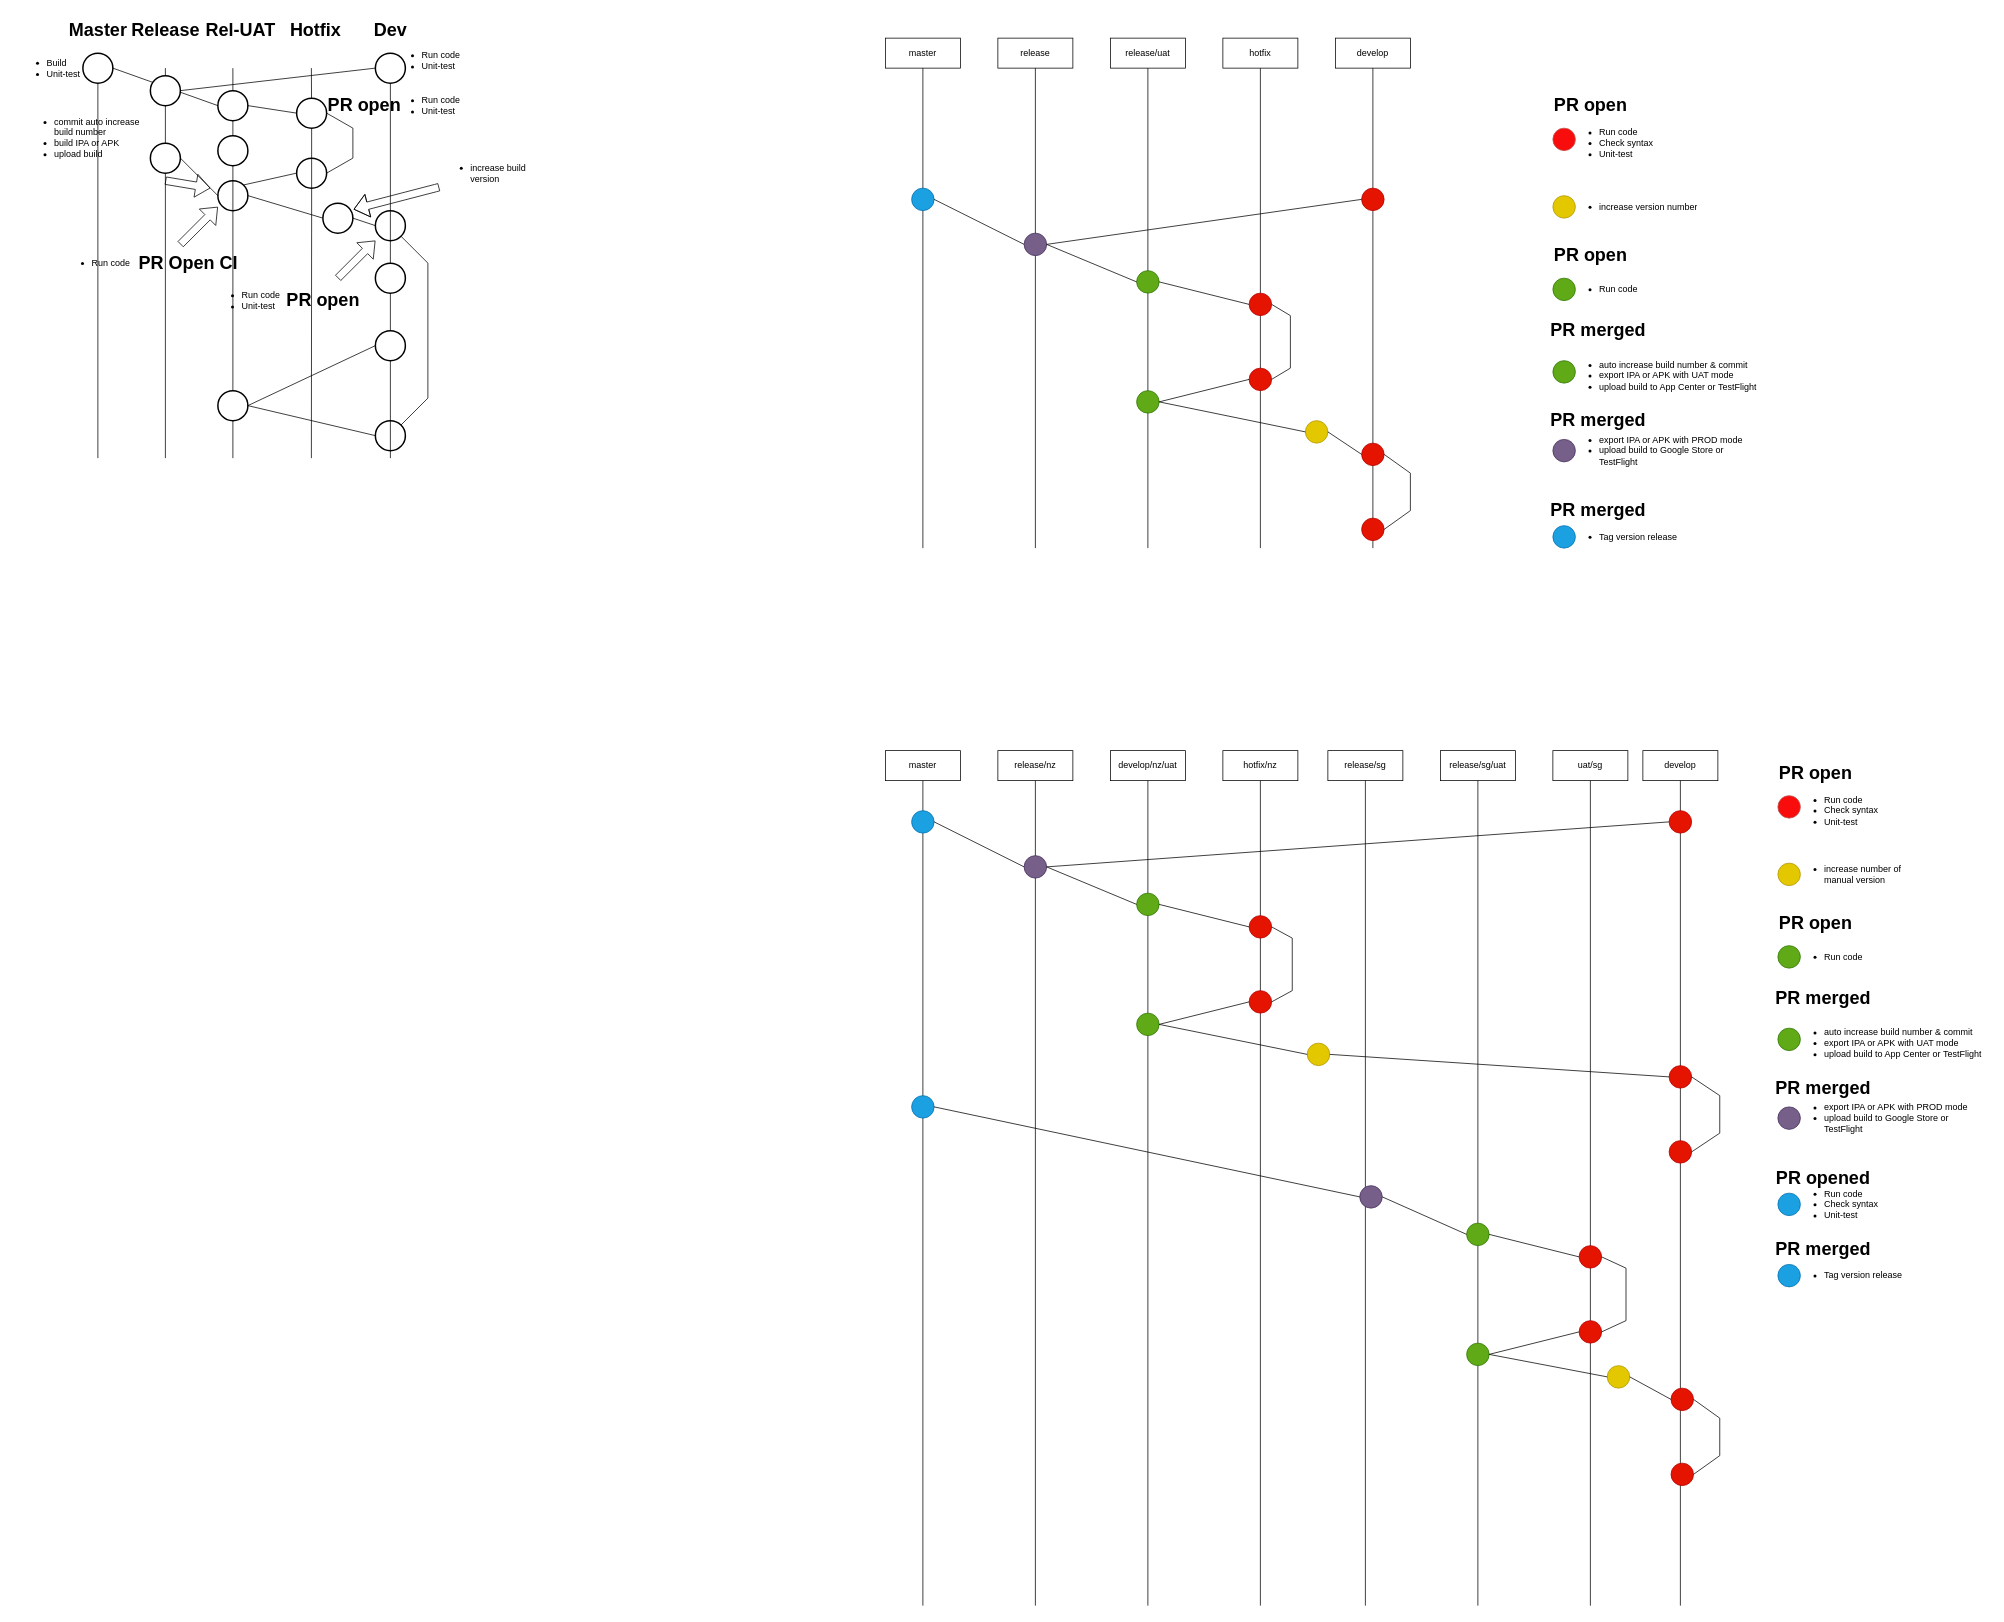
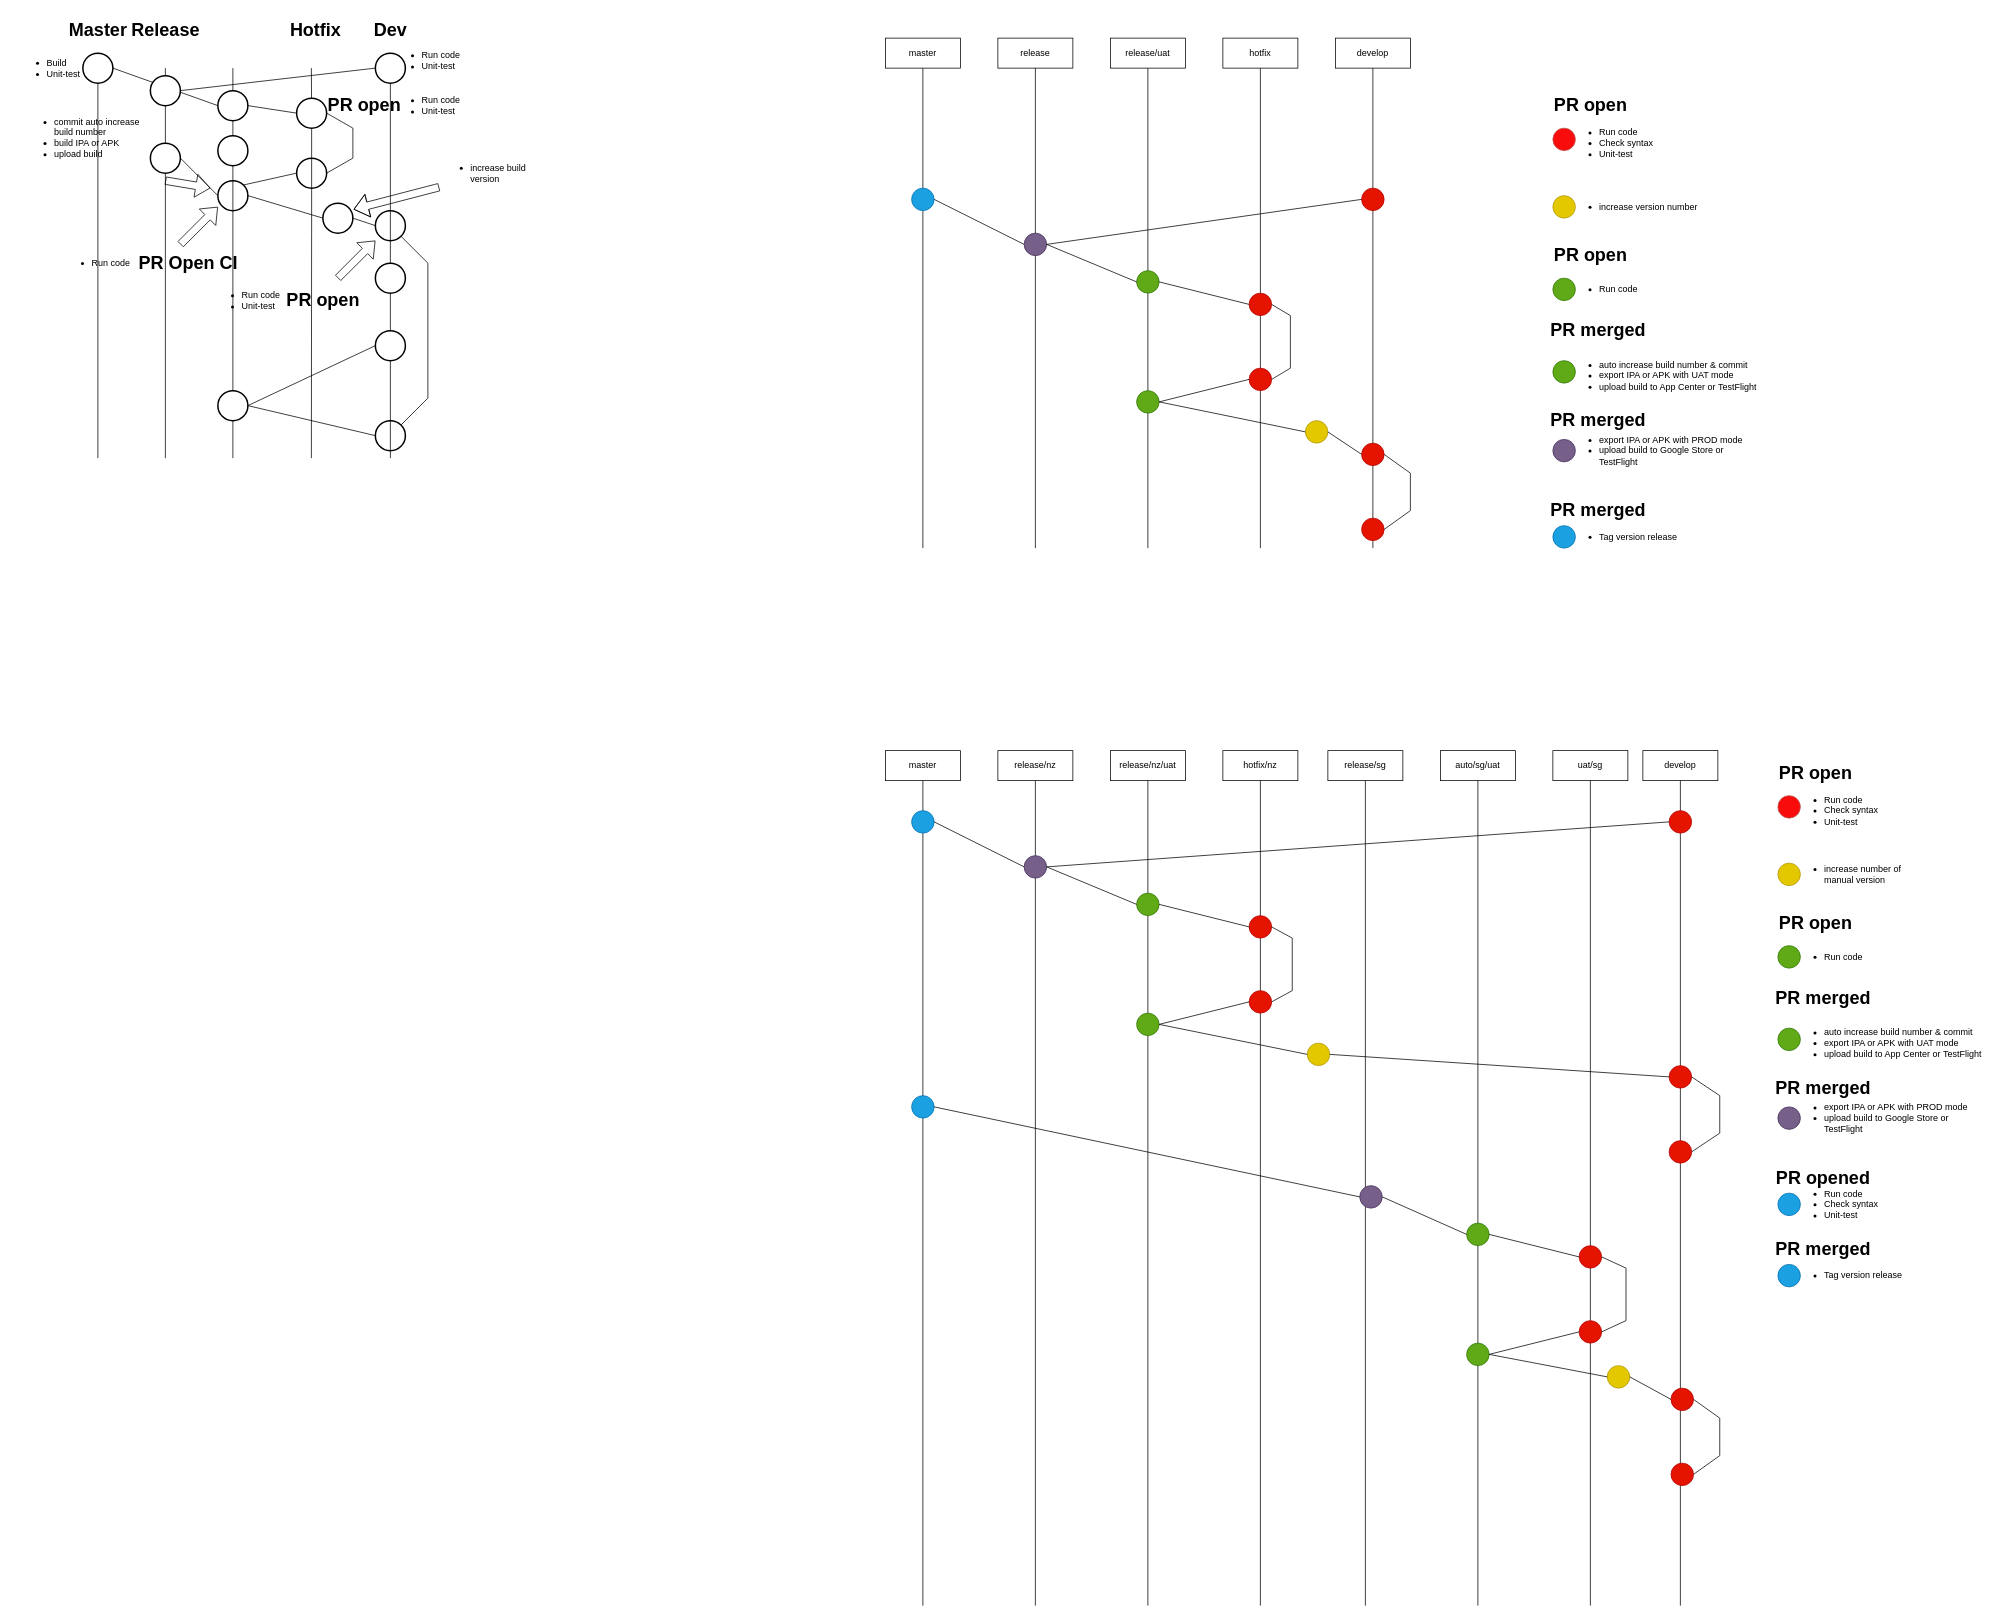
- <mxCell id="56" value="Rel-UAT" style="text;strokeColor=none;fillColor=none;html=1;fontSize=24;fontStyle=1;verticalAlign=middle;align=center;" vertex="1" parent="1"><mxGeometry x="270" y="20" width="100" height="40" as="geometry" /></mxCell>
- <mxCell id="112" value="develop/nz/uat" style="shape=umlLifeline;perimeter=lifelinePerimeter;whiteSpace=wrap;html=1;container=1;collapsible=0;recursiveResize=0;outlineConnect=0;lifelineDashed=0;" vertex="1" parent="1"><mxGeometry x="1480" y="1000" width="100" height="1140" as="geometry" /></mxCell>
+ <mxCell id="112" value="release/nz/uat" style="shape=umlLifeline;perimeter=lifelinePerimeter;whiteSpace=wrap;html=1;container=1;collapsible=0;recursiveResize=0;outlineConnect=0;lifelineDashed=0;" vertex="1" parent="1"><mxGeometry x="1480" y="1000" width="100" height="1140" as="geometry" /></mxCell>
- <mxCell id="133" value="release/sg/uat" style="shape=umlLifeline;perimeter=lifelinePerimeter;whiteSpace=wrap;html=1;container=1;collapsible=0;recursiveResize=0;outlineConnect=0;lifelineDashed=0;" vertex="1" parent="1"><mxGeometry x="1920" y="1000" width="100" height="1140" as="geometry" /></mxCell>
+ <mxCell id="133" value="auto/sg/uat" style="shape=umlLifeline;perimeter=lifelinePerimeter;whiteSpace=wrap;html=1;container=1;collapsible=0;recursiveResize=0;outlineConnect=0;lifelineDashed=0;" vertex="1" parent="1"><mxGeometry x="1920" y="1000" width="100" height="1140" as="geometry" /></mxCell>
